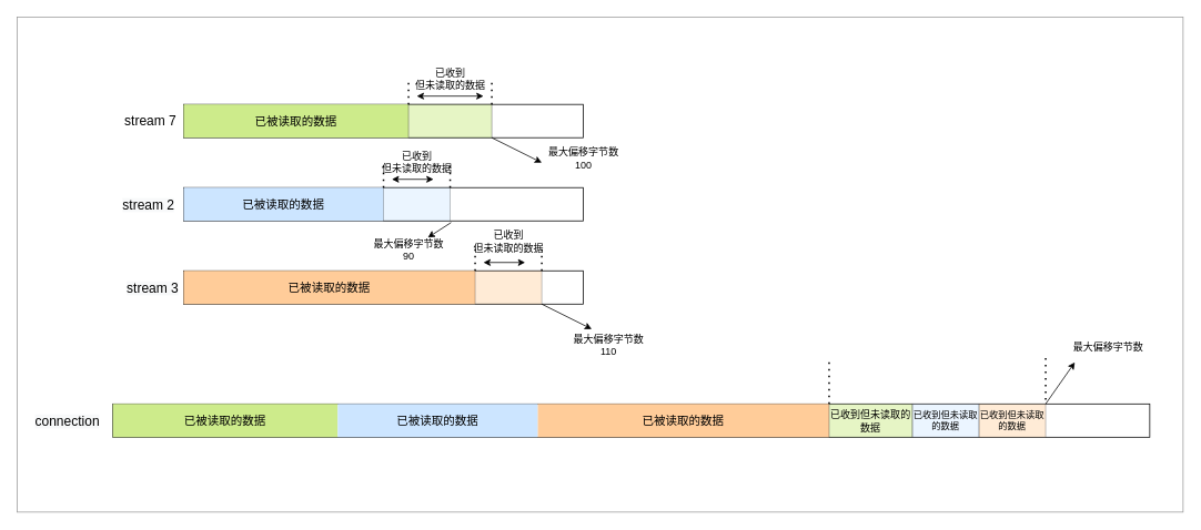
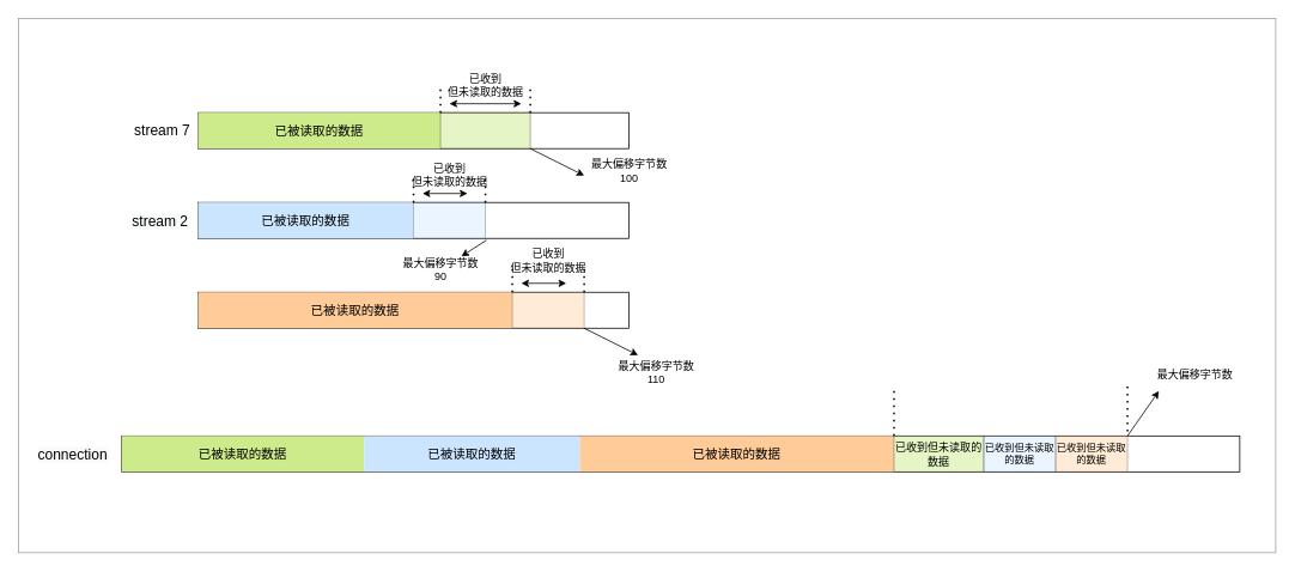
- <mxCell id="32" value="&lt;span style=&quot;color: rgb(0, 0, 0); font-family: helvetica; font-size: 16px; font-style: normal; font-weight: 400; letter-spacing: normal; text-align: center; text-indent: 0px; text-transform: none; word-spacing: 0px; background-color: rgb(248, 249, 250); display: inline; float: none;&quot;&gt;stream 3&lt;br style=&quot;font-size: 16px;&quot;&gt;&lt;/span&gt;" style="text;whiteSpace=wrap;html=1;fontSize=16;" vertex="1" parent="1"><mxGeometry x="150" y="330" width="70" height="30" as="geometry" /></mxCell>
